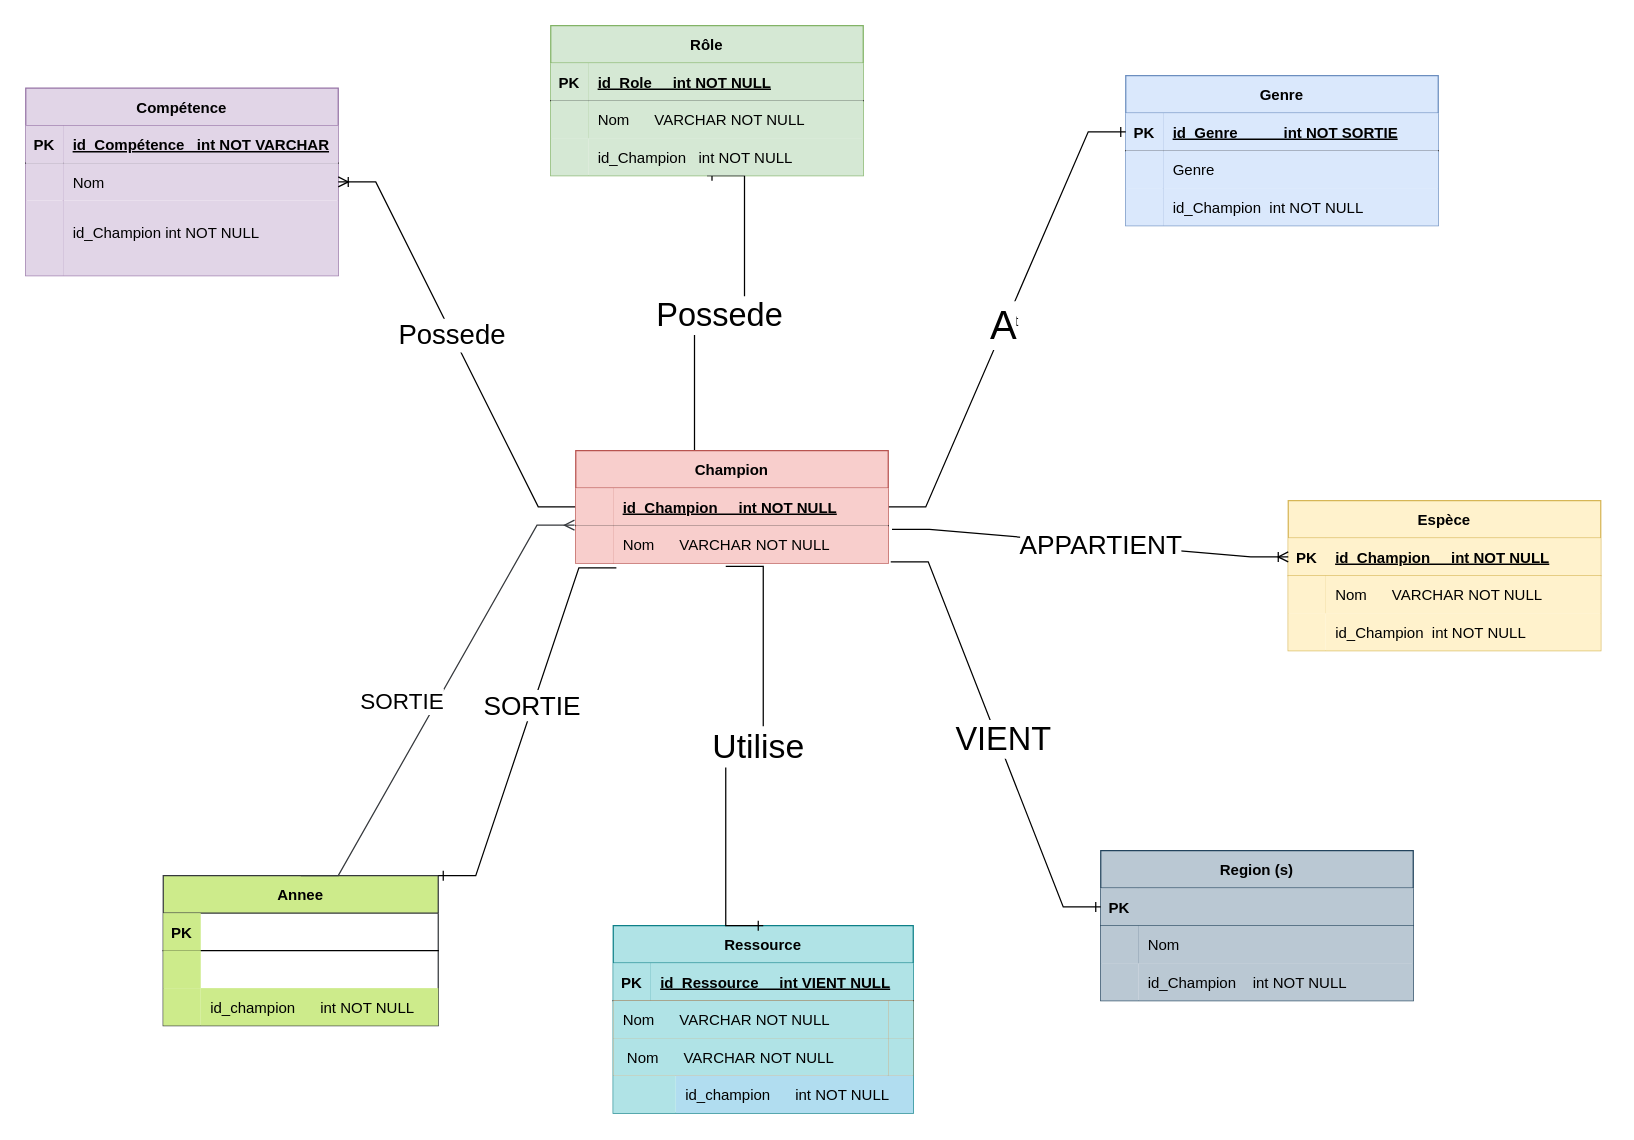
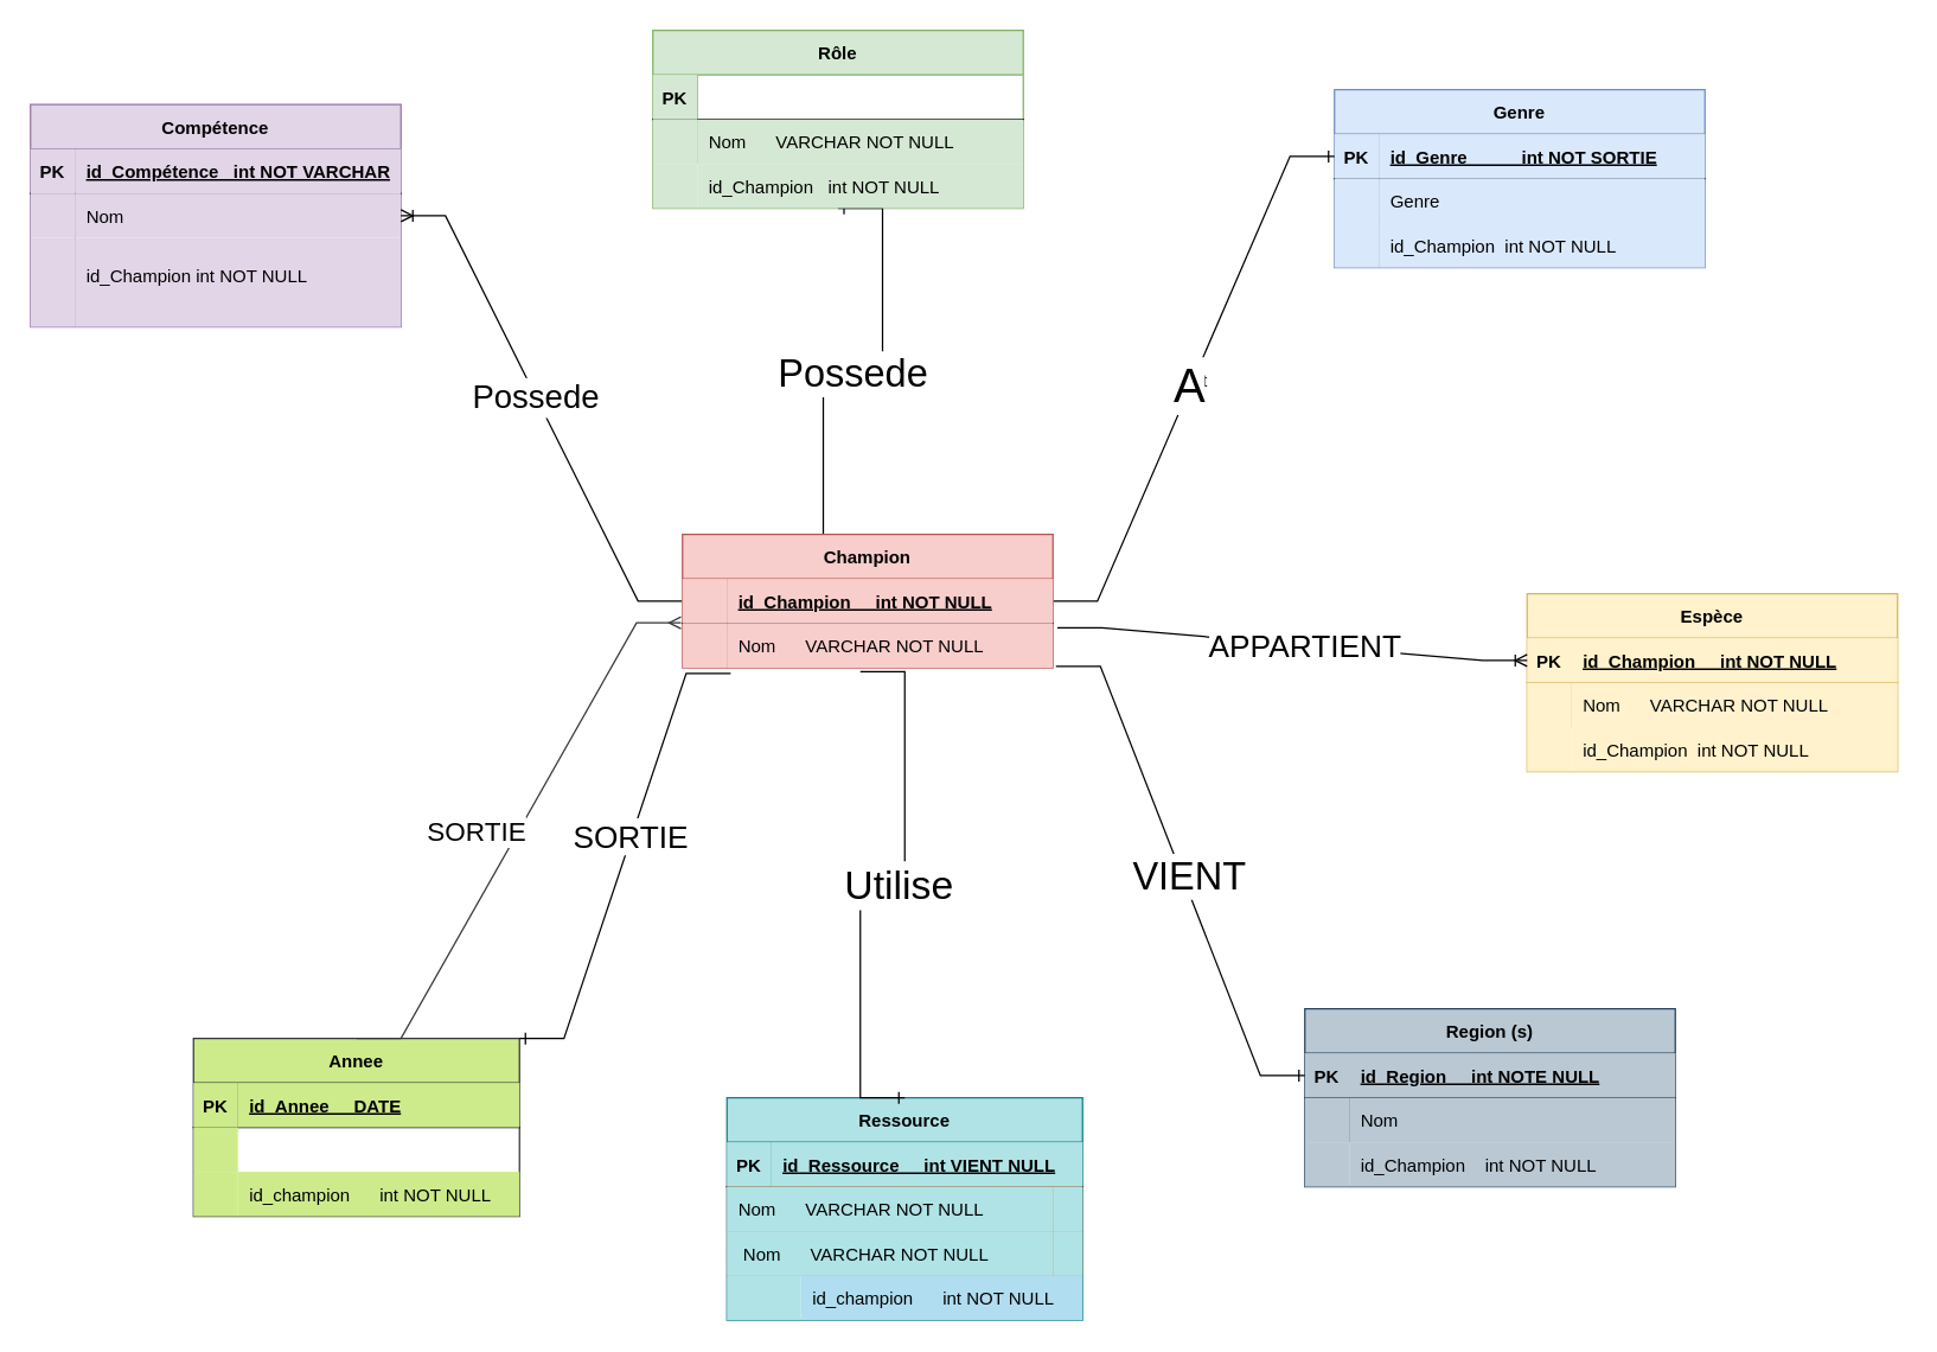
- <mxCell id="49" value="id_Role     int NOT NULL" style="shape=partialRectangle;overflow=hidden;connectable=0;fillColor=#d5e8d4;top=0;left=0;bottom=0;right=0;align=left;spacingLeft=6;fontStyle=5;strokeColor=#82b366;" vertex="1" parent="47"><mxGeometry x="30" width="220" height="30" as="geometry"><mxRectangle width="220" height="30" as="alternateBounds" /></mxGeometry></mxCell>
+ <mxCell id="38" value="id_Region     int NOTE NULL" style="shape=partialRectangle;overflow=hidden;connectable=0;fillColor=none;top=0;left=0;bottom=0;right=0;align=left;spacingLeft=6;fontStyle=5;" vertex="1" parent="36"><mxGeometry x="30" width="220" height="30" as="geometry"><mxRectangle width="220" height="30" as="alternateBounds" /></mxGeometry></mxCell>
+ <mxCell id="32" value="id_Annee     DATE" style="shape=partialRectangle;overflow=hidden;connectable=0;fillColor=#cdeb8b;top=0;left=0;bottom=0;right=0;align=left;spacingLeft=6;fontStyle=5;strokeColor=#36393d;" vertex="1" parent="30"><mxGeometry x="30" width="190" height="30" as="geometry"><mxRectangle width="190" height="30" as="alternateBounds" /></mxGeometry></mxCell>
